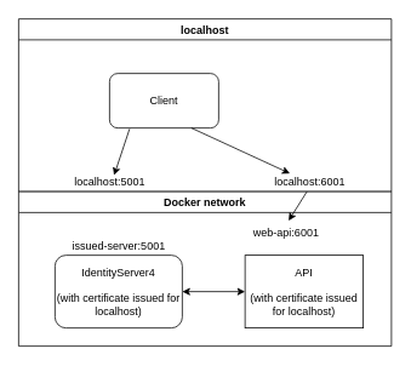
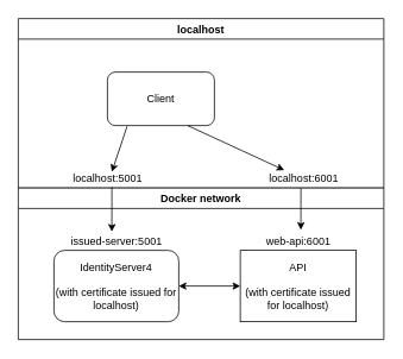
+ <mxCell id="14" value="" style="endArrow=classic;html=1;exitX=0.55;exitY=0.95;exitDx=0;exitDy=0;exitPerimeter=0;entryX=0.458;entryY=-0.05;entryDx=0;entryDy=0;entryPerimeter=0;" edge="1" parent="1" source="12" target="8"><mxGeometry width="50" height="50" relative="1" as="geometry"><mxPoint x="186.96" y="101.02" as="sourcePoint" /><mxPoint x="125" y="192" as="targetPoint" /></mxGeometry></mxCell>
- <mxCell id="7" value="&lt;div&gt;web-api:6001&lt;/div&gt;" style="text;html=1;align=center;verticalAlign=middle;resizable=0;points=[];autosize=1;" vertex="1" parent="4"><mxGeometry x="249" y="35" width="90" height="20" as="geometry" /></mxCell>
+ <mxCell id="7" value="&lt;div&gt;web-api:6001&lt;/div&gt;" style="text;html=1;align=center;verticalAlign=middle;resizable=0;points=[];autosize=1;" vertex="1" parent="4"><mxGeometry x="269" y="50" width="90" height="20" as="geometry" /></mxCell>
